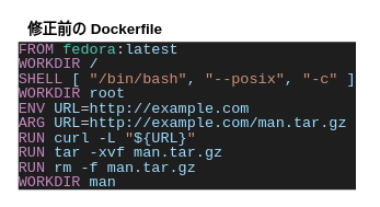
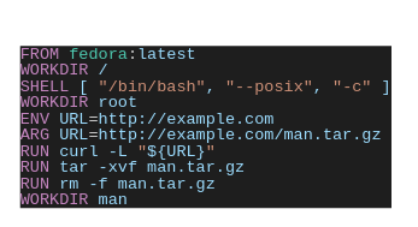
- <mxCell id="3" value="修正前の Dockerfile" style="text;html=1;strokeColor=none;fillColor=none;align=center;verticalAlign=middle;whiteSpace=wrap;rounded=0;fontSize=18;fontStyle=1" vertex="1" parent="1"><mxGeometry x="30" y="20" width="170" height="30" as="geometry" /></mxCell>
